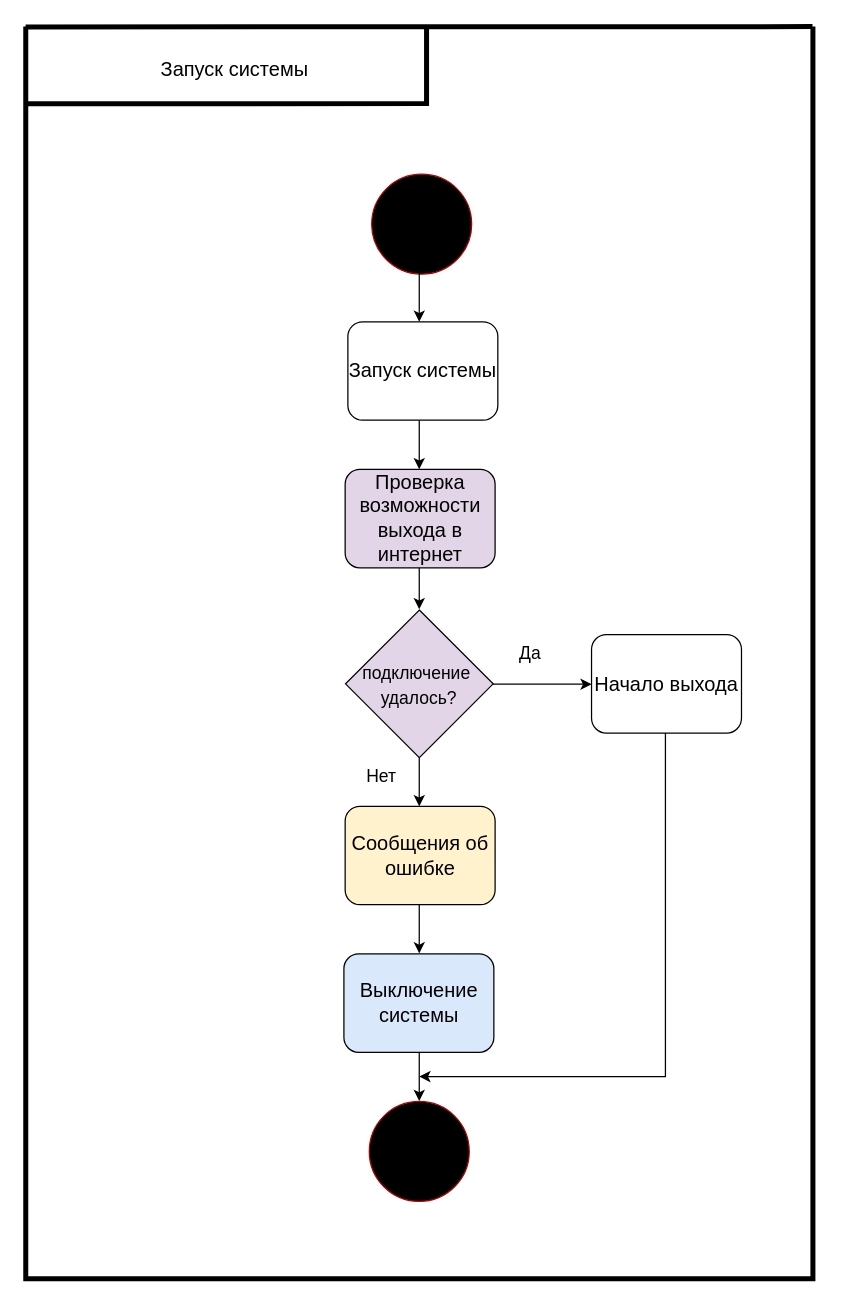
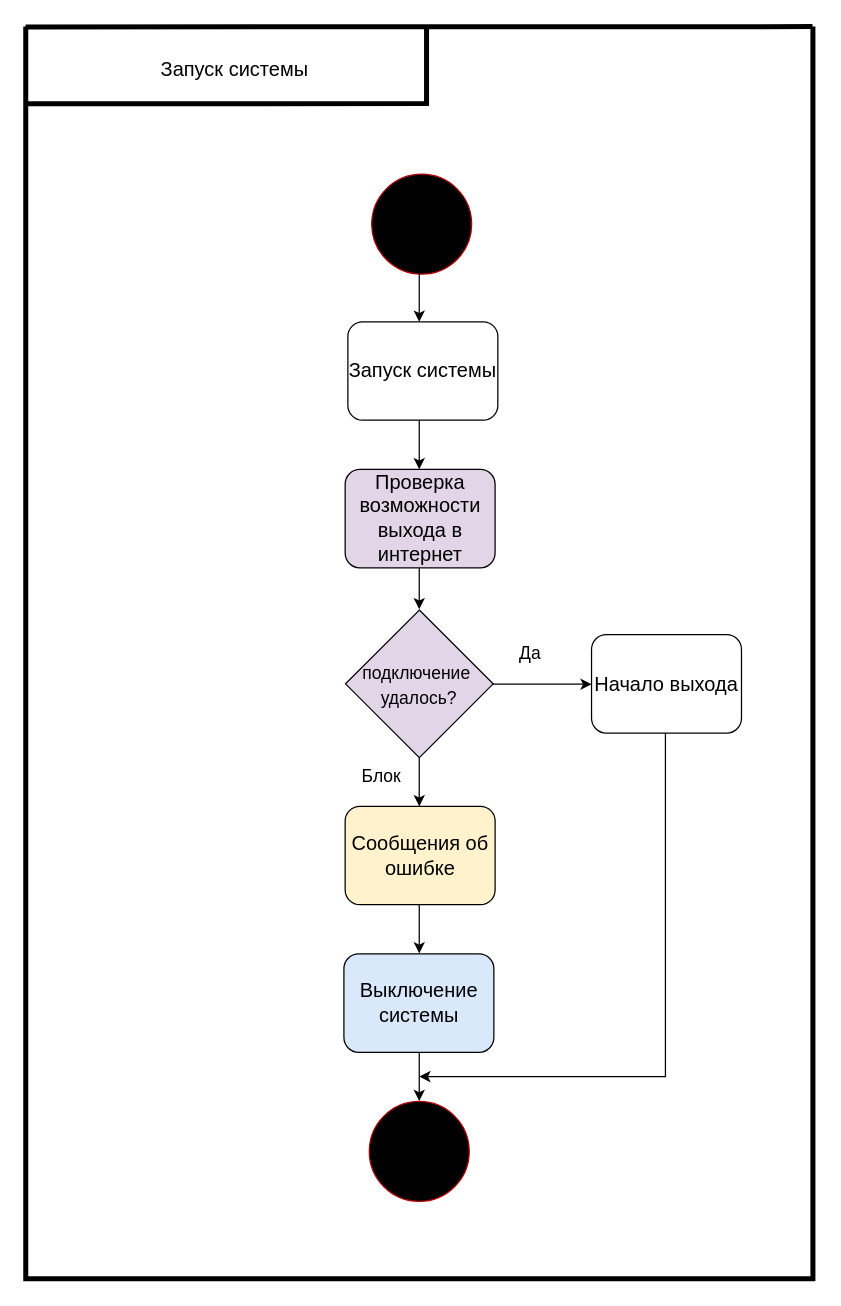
- <mxCell id="20" value="Нет" style="text;html=1;strokeColor=none;fillColor=none;align=center;verticalAlign=middle;whiteSpace=wrap;rounded=0;fontSize=14;" vertex="1" parent="1"><mxGeometry x="274.705" y="605.745" width="60" height="30" as="geometry" /></mxCell>
+ <mxCell id="20" value="Блок" style="text;html=1;strokeColor=none;fillColor=none;align=center;verticalAlign=middle;whiteSpace=wrap;rounded=0;fontSize=14;" vertex="1" parent="1"><mxGeometry x="274.705" y="605.745" width="60" height="30" as="geometry" /></mxCell>
